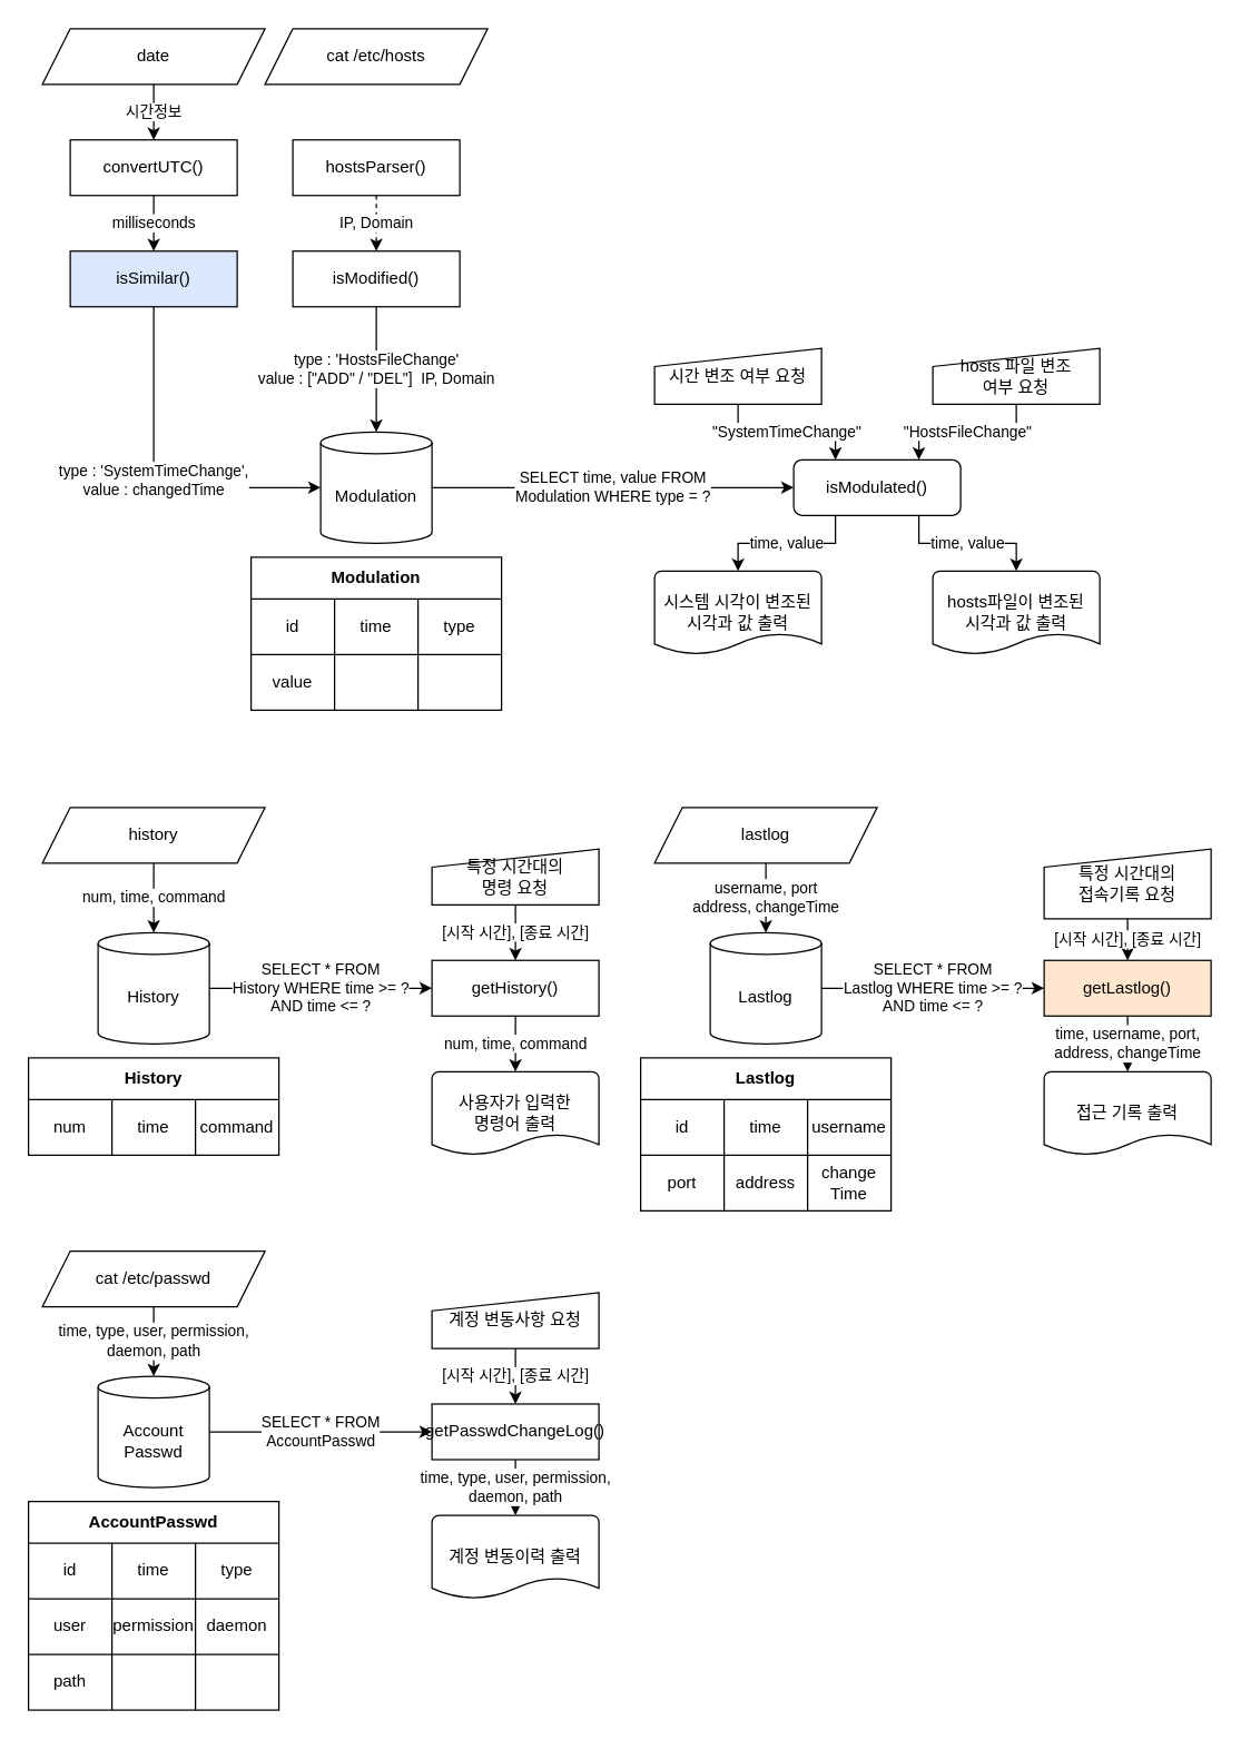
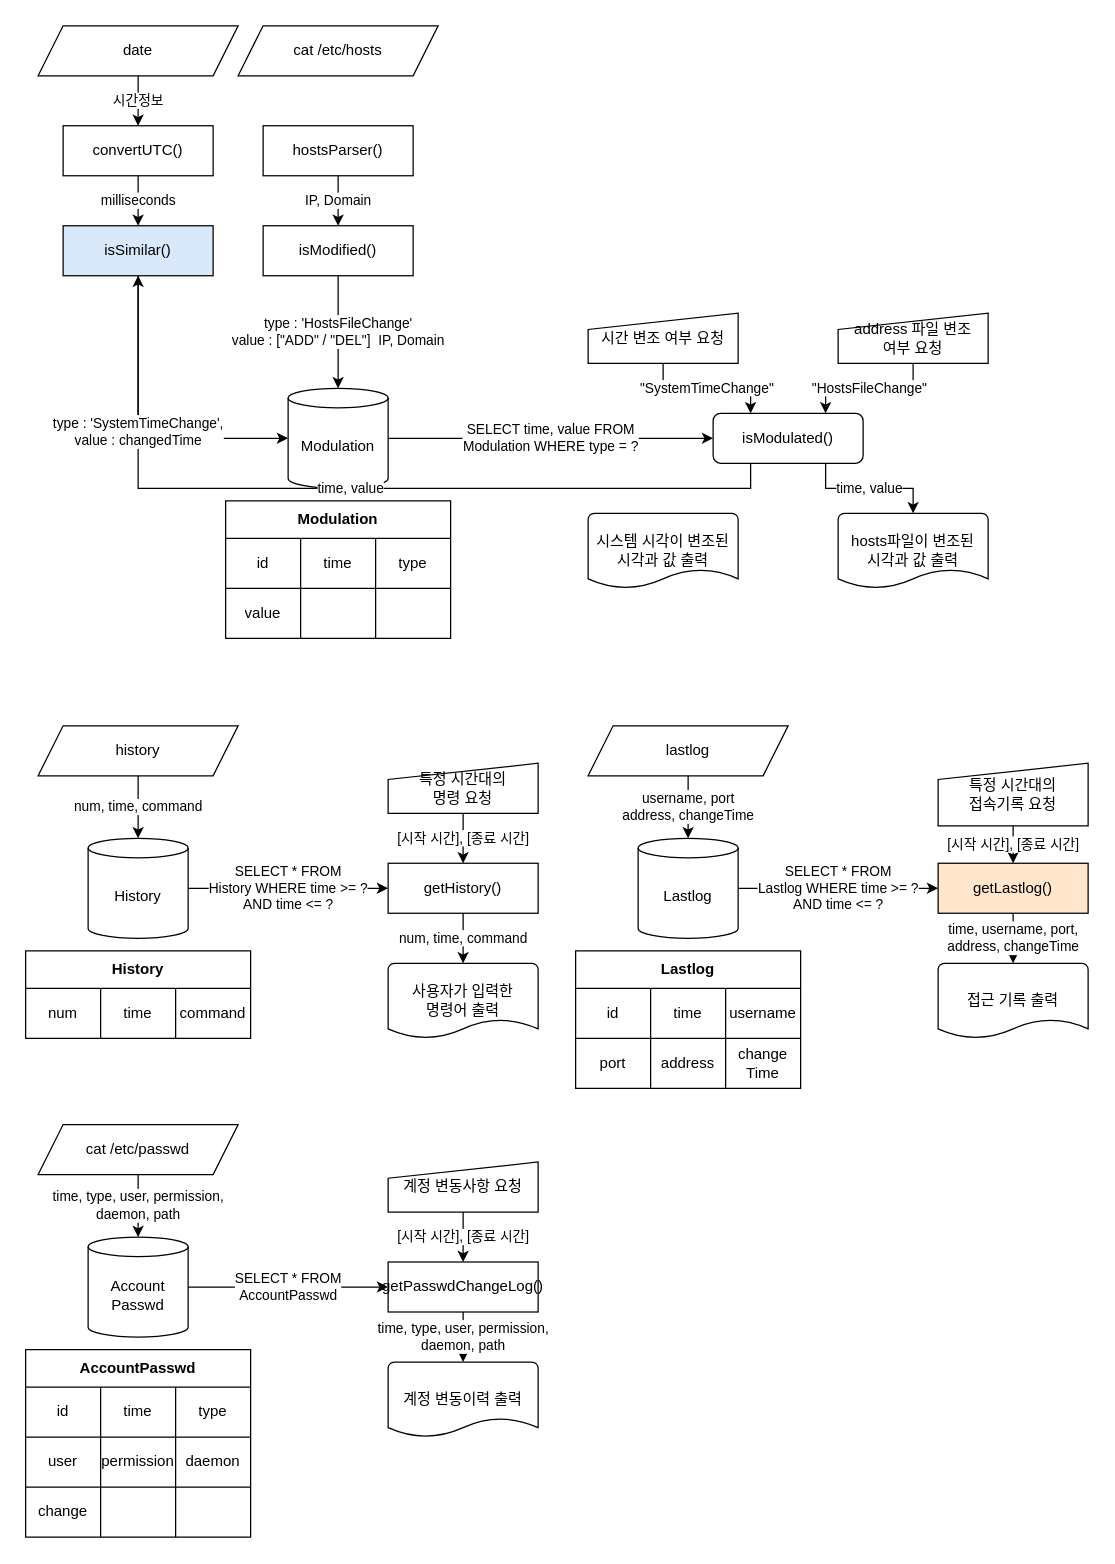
- <mxCell id="14" value="IP, Domain" style="edgeStyle=orthogonalEdgeStyle;rounded=0;orthogonalLoop=1;jettySize=auto;html=1;exitX=0.5;exitY=1;exitDx=0;exitDy=0;entryX=0.5;entryY=0;entryDx=0;entryDy=0;dashed=1;" parent="1" source="15" target="24" edge="1"><mxGeometry relative="1" as="geometry" /></mxCell>
+ <mxCell id="14" value="IP, Domain" style="edgeStyle=orthogonalEdgeStyle;rounded=0;orthogonalLoop=1;jettySize=auto;html=1;exitX=0.5;exitY=1;exitDx=0;exitDy=0;entryX=0.5;entryY=0;entryDx=0;entryDy=0;" parent="1" source="15" target="24" edge="1"><mxGeometry relative="1" as="geometry" /></mxCell>
- <mxCell id="30" value="hosts 파일 변조&lt;br&gt;여부 요청" style="shape=manualInput;whiteSpace=wrap;html=1;align=center;size=13;" parent="1" vertex="1"><mxGeometry x="670" y="250" width="120" height="40" as="geometry" /></mxCell>
+ <mxCell id="30" value="address 파일 변조&lt;br&gt;여부 요청" style="shape=manualInput;whiteSpace=wrap;html=1;align=center;size=13;" parent="1" vertex="1"><mxGeometry x="670" y="250" width="120" height="40" as="geometry" /></mxCell>
- <mxCell id="20" value="time, value" style="edgeStyle=orthogonalEdgeStyle;rounded=0;orthogonalLoop=1;jettySize=auto;html=1;exitX=0.25;exitY=1;exitDx=0;exitDy=0;entryX=0.5;entryY=0;entryDx=0;entryDy=0;entryPerimeter=0;" parent="1" source="21" target="22" edge="1"><mxGeometry relative="1" as="geometry" /></mxCell>
+ <mxCell id="20" value="time, value" style="edgeStyle=orthogonalEdgeStyle;rounded=0;orthogonalLoop=1;jettySize=auto;html=1;exitX=0.25;exitY=1;exitDx=0;exitDy=0;" parent="1" source="21" target="28" edge="1"><mxGeometry relative="1" as="geometry" /></mxCell>
- <mxCell id="75" value="path" style="shape=partialRectangle;html=1;whiteSpace=wrap;connectable=0;fillColor=none;top=0;left=0;bottom=0;right=0;overflow=hidden;" vertex="1" parent="74"><mxGeometry width="60" height="40" as="geometry" /></mxCell>
+ <mxCell id="75" value="change" style="shape=partialRectangle;html=1;whiteSpace=wrap;connectable=0;fillColor=none;top=0;left=0;bottom=0;right=0;overflow=hidden;" vertex="1" parent="74"><mxGeometry width="60" height="40" as="geometry" /></mxCell>
